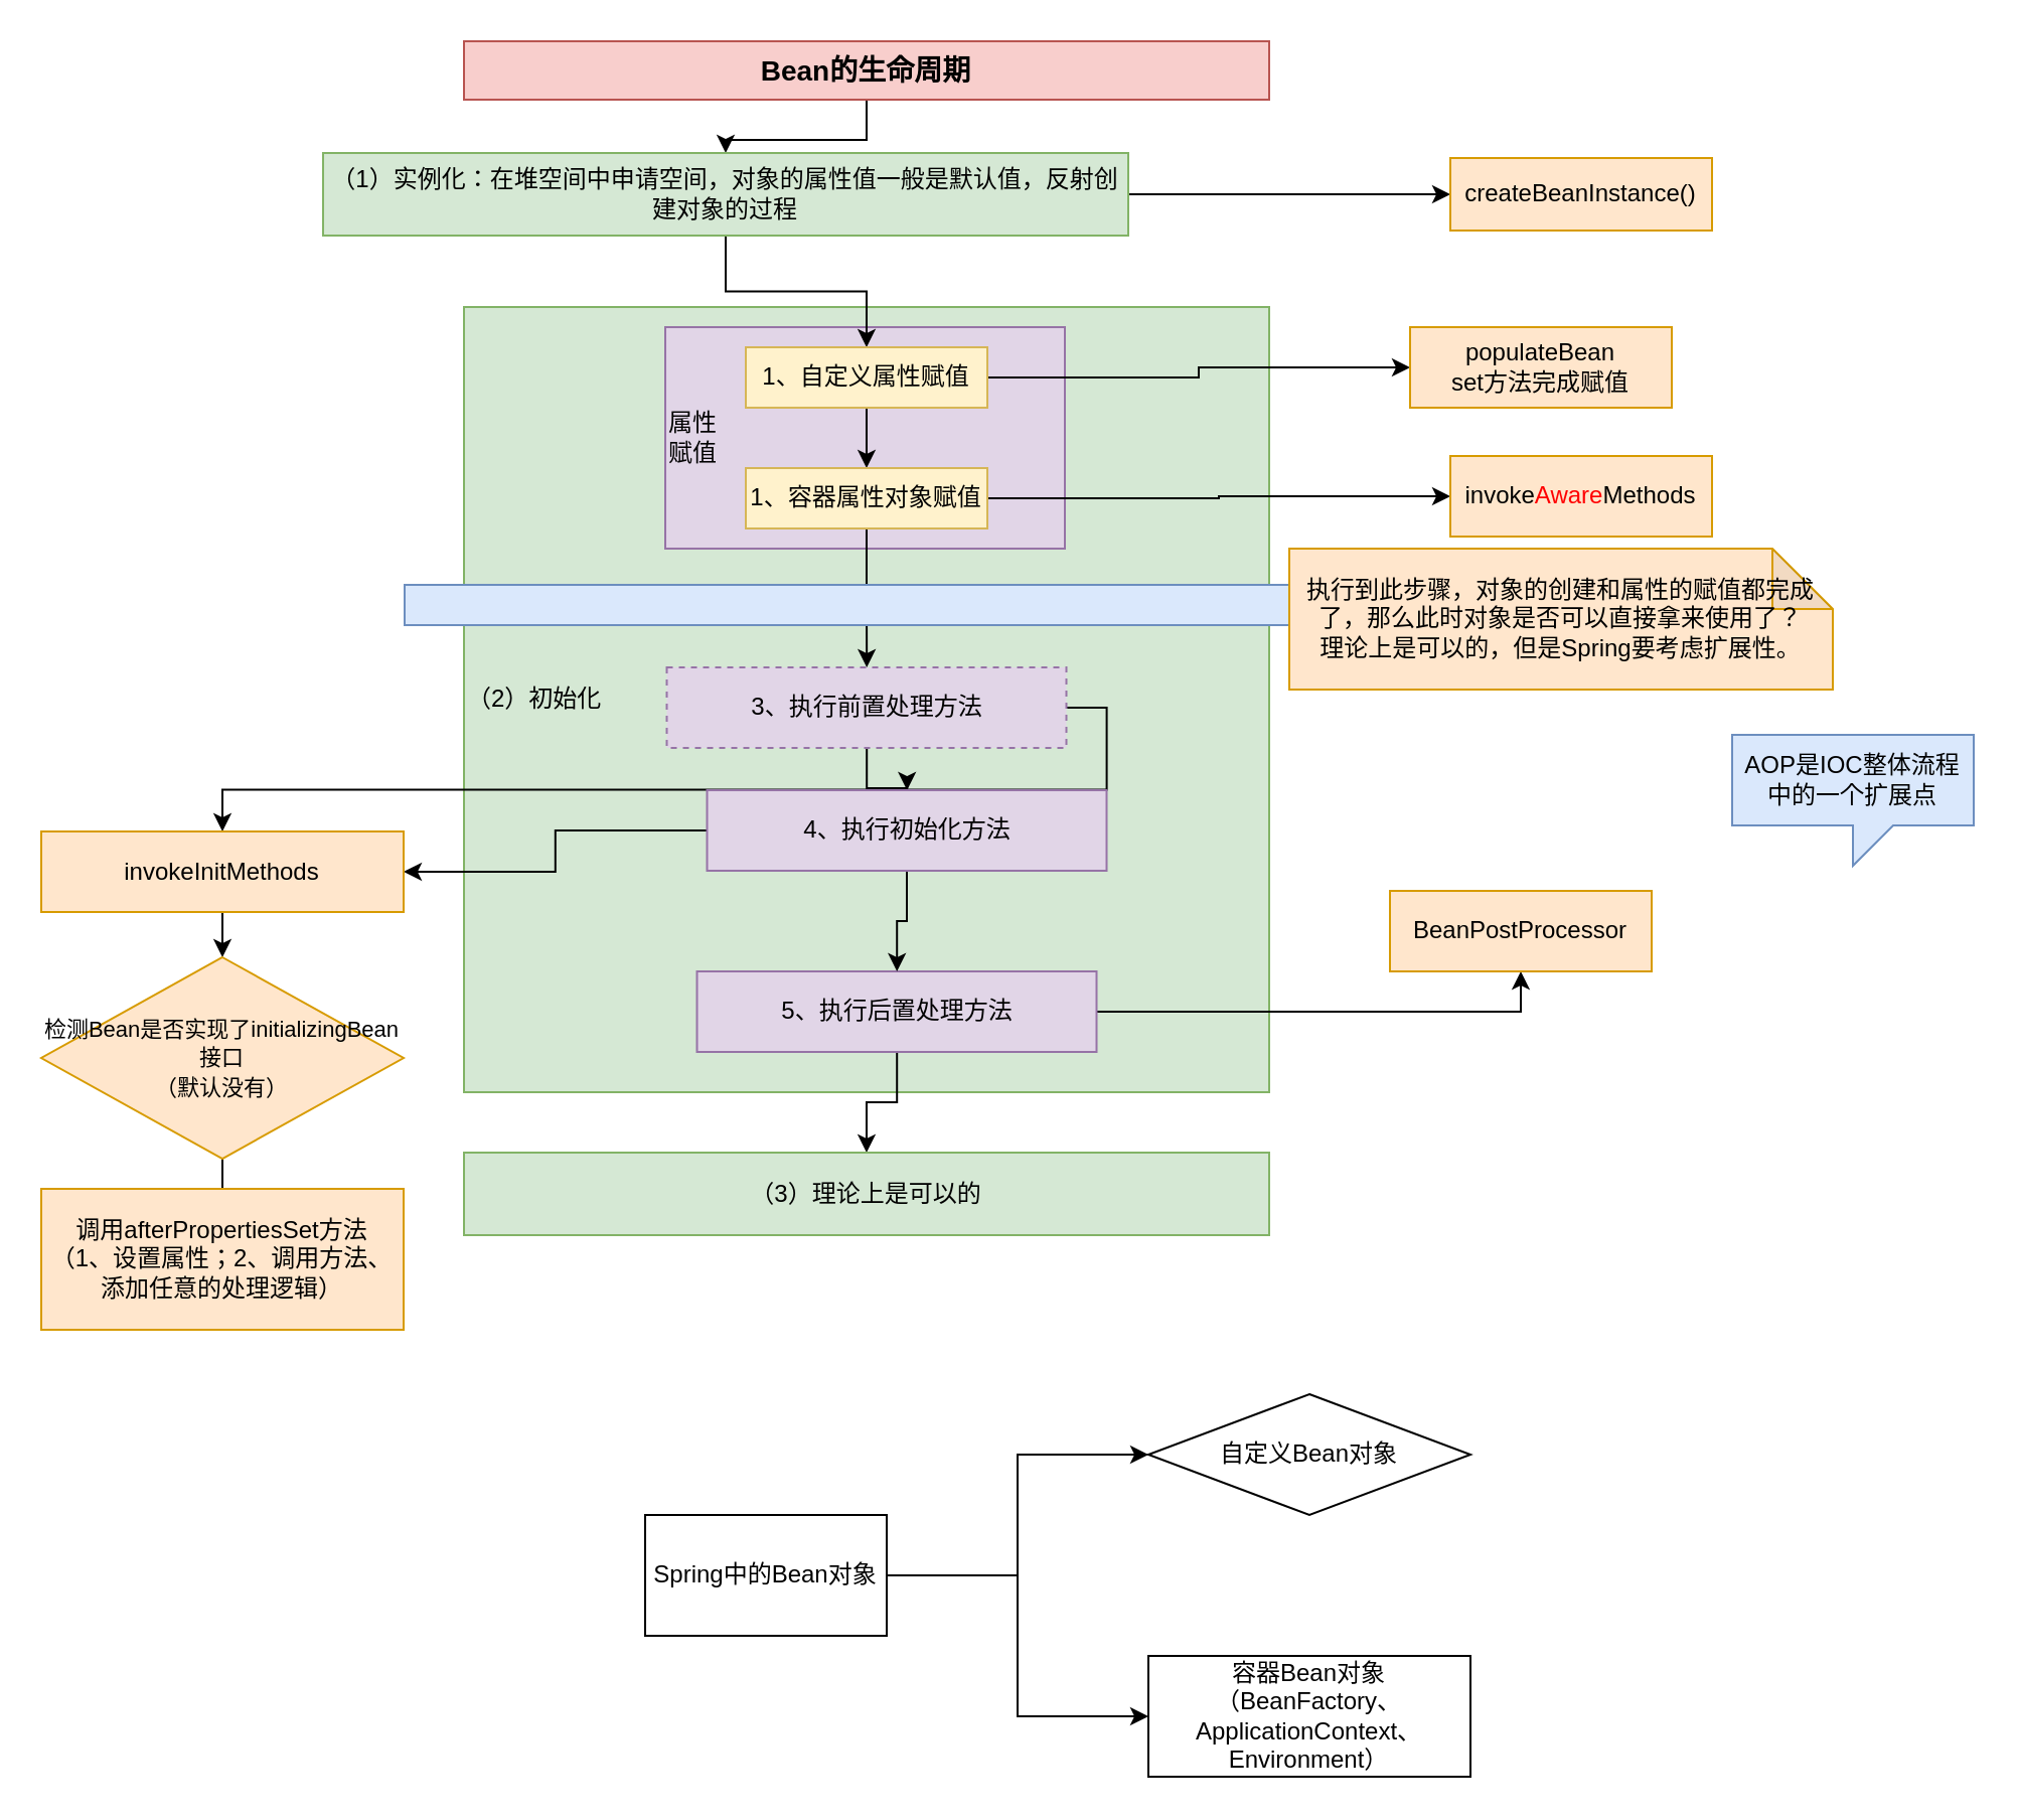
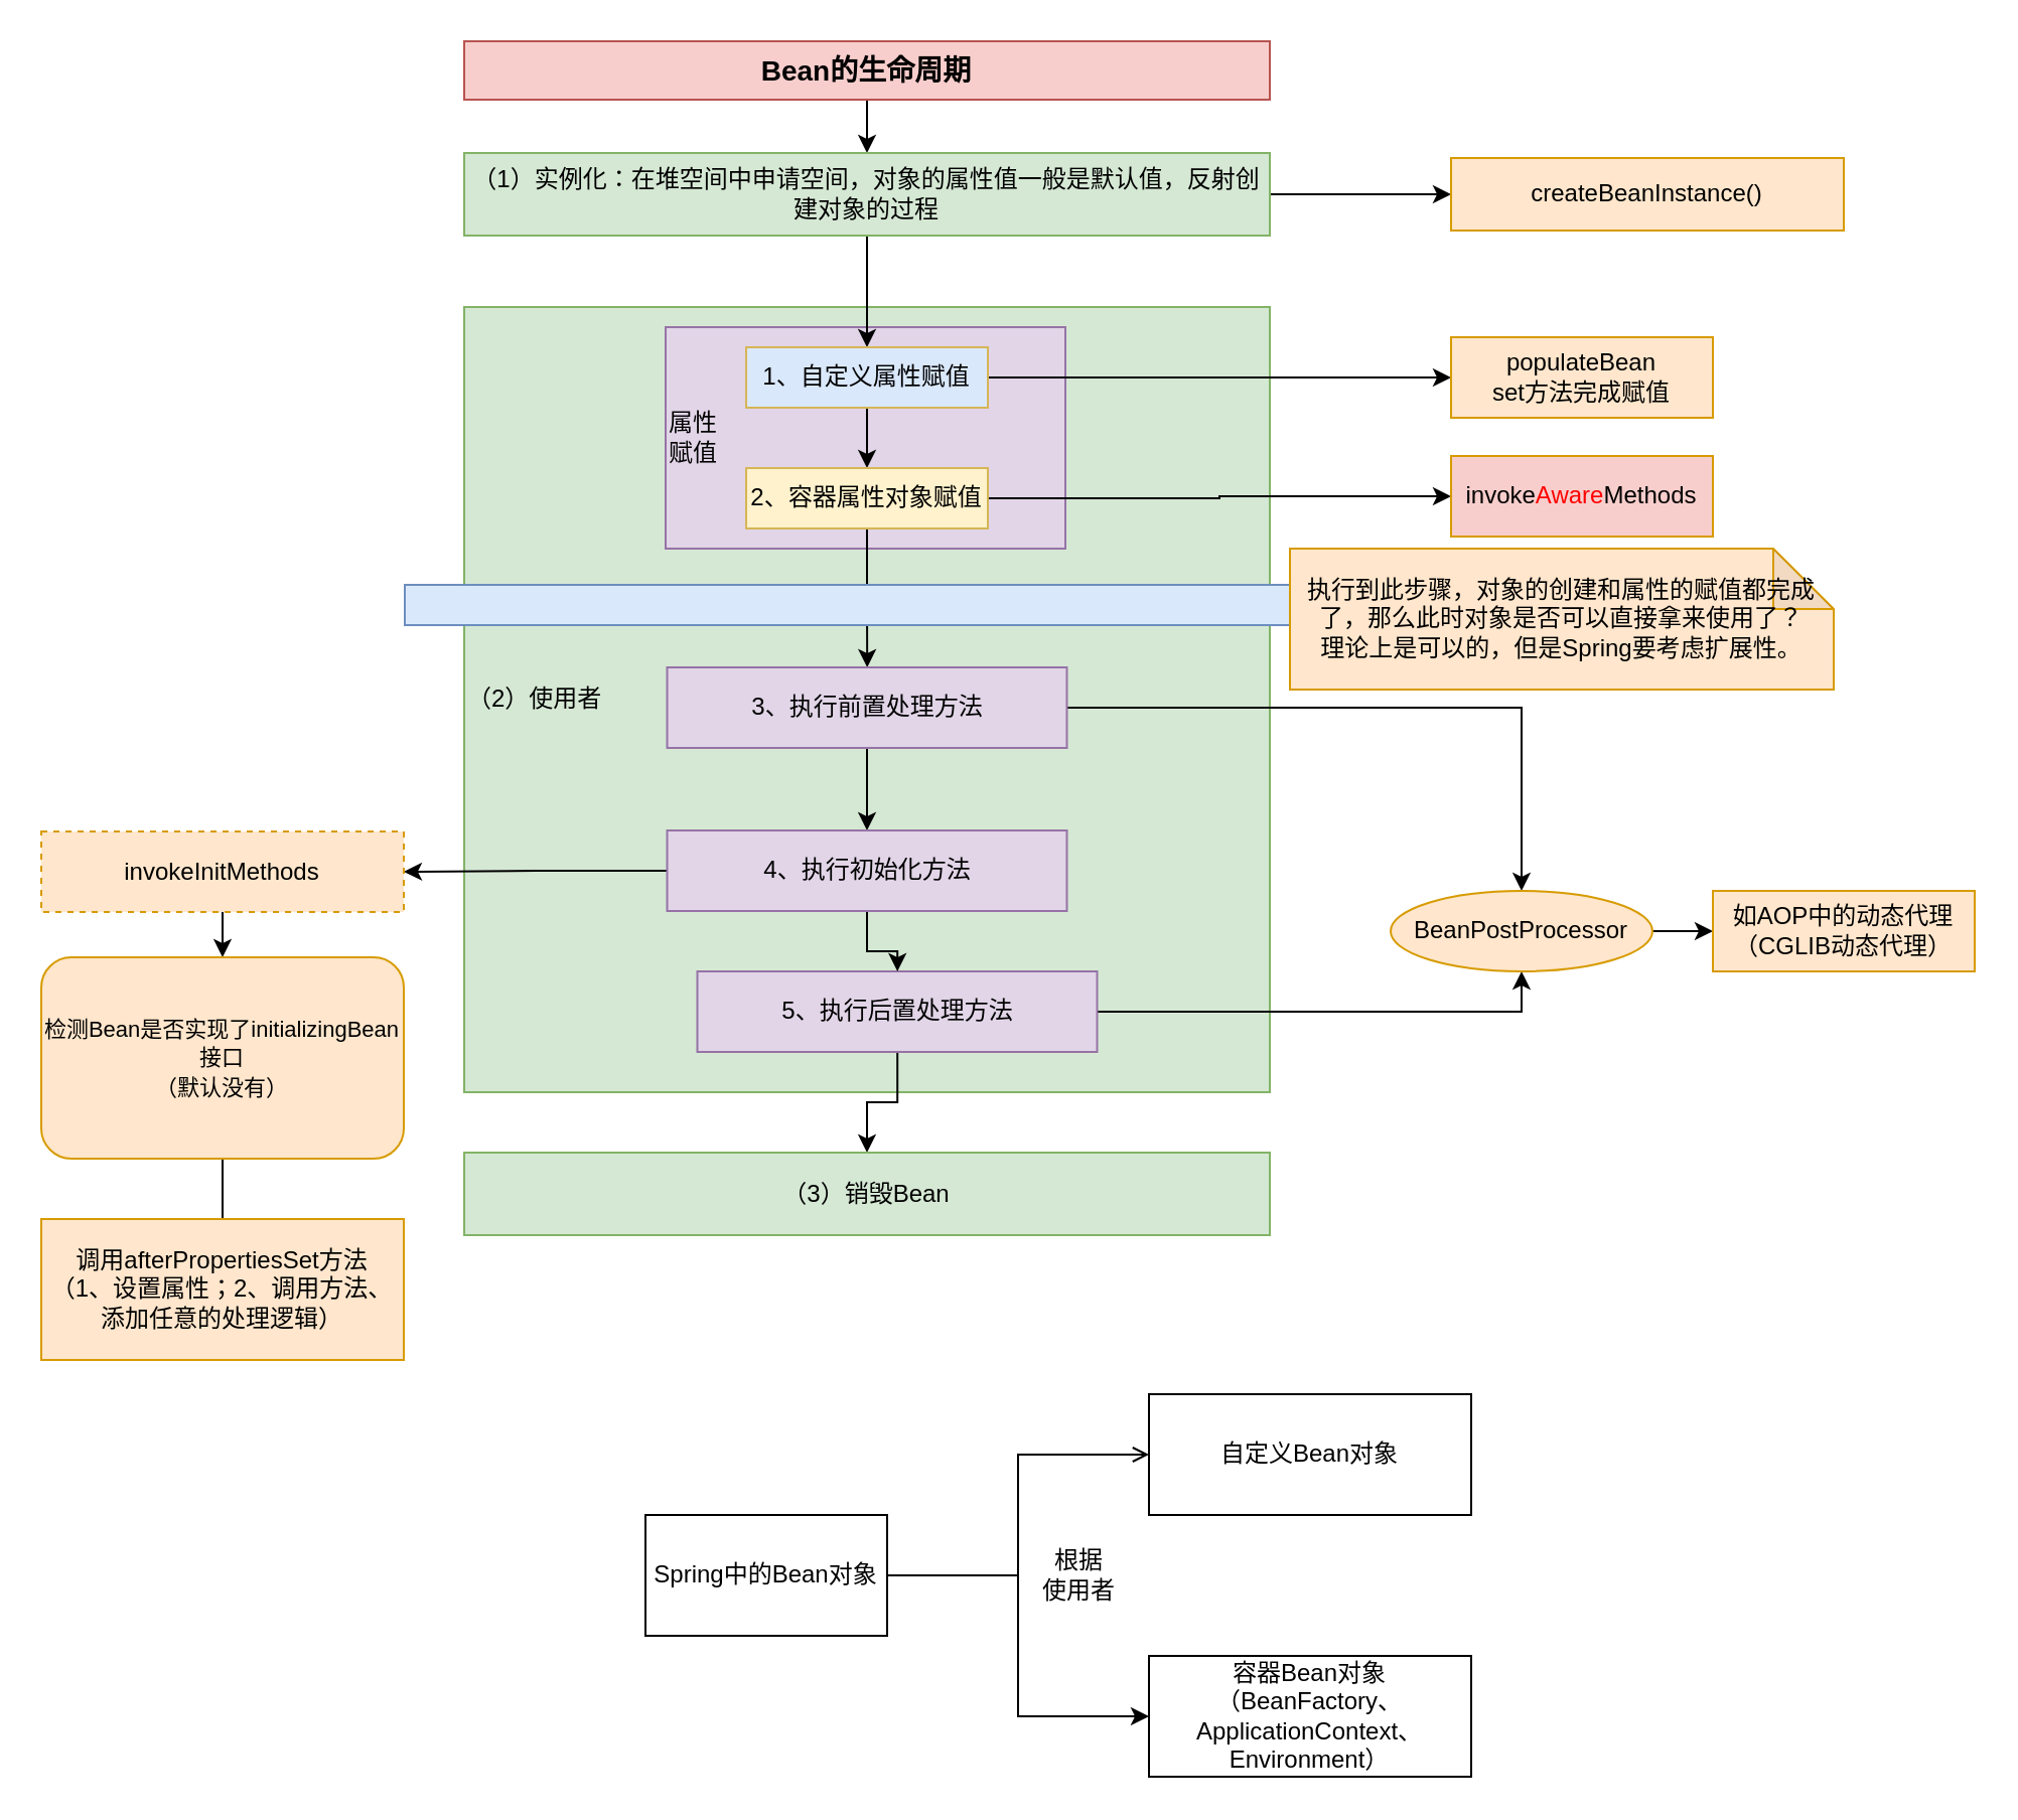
- <mxCell id="8" value="&lt;font style=&quot;font-size: 12px;&quot;&gt;（1）实例化：在堆空间中申请空间，对象的属性值一般是默认值，反射创建对象的过程&lt;/font&gt;" style="rounded=0;whiteSpace=wrap;html=1;fillColor=#d5e8d4;strokeColor=#82b366;" vertex="1" parent="1"><mxGeometry x="160" y="75.5" width="400" height="41" as="geometry" /></mxCell>
+ <mxCell id="8" value="&lt;font style=&quot;font-size: 12px;&quot;&gt;（1）实例化：在堆空间中申请空间，对象的属性值一般是默认值，反射创建对象的过程&lt;/font&gt;" style="rounded=0;whiteSpace=wrap;html=1;fillColor=#d5e8d4;strokeColor=#82b366;" vertex="1" parent="1"><mxGeometry x="230" y="75.5" width="400" height="41" as="geometry" /></mxCell>
- <mxCell id="9" value="createBeanInstance()" style="rounded=0;whiteSpace=wrap;html=1;fillColor=#ffe6cc;strokeColor=#d79b00;" vertex="1" parent="1"><mxGeometry x="720" y="78" width="130" height="36" as="geometry" /></mxCell>
+ <mxCell id="9" value="createBeanInstance()" style="rounded=0;whiteSpace=wrap;html=1;fillColor=#ffe6cc;strokeColor=#d79b00;" vertex="1" parent="1"><mxGeometry x="720" y="78" width="195" height="36" as="geometry" /></mxCell>
- <mxCell id="13" value="populateBean&lt;br&gt;set方法完成赋值" style="rounded=0;whiteSpace=wrap;html=1;fillColor=#ffe6cc;strokeColor=#d79b00;" vertex="1" parent="1"><mxGeometry x="700" y="162" width="130" height="40" as="geometry" /></mxCell>
+ <mxCell id="13" value="populateBean&lt;br&gt;set方法完成赋值" style="rounded=0;whiteSpace=wrap;html=1;fillColor=#ffe6cc;strokeColor=#d79b00;" vertex="1" parent="1"><mxGeometry x="720" y="167" width="130" height="40" as="geometry" /></mxCell>
- <mxCell id="12" value="1、自定义属性赋值" style="rounded=0;whiteSpace=wrap;html=1;fillColor=#fff2cc;strokeColor=#d6b656;" vertex="1" parent="1"><mxGeometry x="370" y="172" width="120" height="30" as="geometry" /></mxCell>
+ <mxCell id="12" value="1、自定义属性赋值" style="rounded=0;whiteSpace=wrap;html=1;fillColor=#dae8fc;strokeColor=#d6b656;" vertex="1" parent="1"><mxGeometry x="370" y="172" width="120" height="30" as="geometry" /></mxCell>
- <mxCell id="17" value="invoke&lt;font color=&quot;#ff0000&quot;&gt;Aware&lt;/font&gt;Methods" style="rounded=0;whiteSpace=wrap;html=1;fillColor=#ffe6cc;strokeColor=#d79b00;" vertex="1" parent="1"><mxGeometry x="720" y="226" width="130" height="40" as="geometry" /></mxCell>
+ <mxCell id="17" value="invoke&lt;font color=&quot;#ff0000&quot;&gt;Aware&lt;/font&gt;Methods" style="rounded=0;whiteSpace=wrap;html=1;fillColor=#f8cecc;strokeColor=#d79b00;" vertex="1" parent="1"><mxGeometry x="720" y="226" width="130" height="40" as="geometry" /></mxCell>
- <mxCell id="16" value="1、容器属性对象赋值" style="rounded=0;whiteSpace=wrap;html=1;fillColor=#fff2cc;strokeColor=#d6b656;" vertex="1" parent="1"><mxGeometry x="370" y="232" width="120" height="30" as="geometry" /></mxCell>
+ <mxCell id="16" value="2、容器属性对象赋值" style="rounded=0;whiteSpace=wrap;html=1;fillColor=#fff2cc;strokeColor=#d6b656;" vertex="1" parent="1"><mxGeometry x="370" y="232" width="120" height="30" as="geometry" /></mxCell>
- <mxCell id="2" value="&lt;font style=&quot;font-size: 12px;&quot;&gt;（2）初始化&lt;/font&gt;" style="rounded=0;whiteSpace=wrap;html=1;align=left;fillColor=#d5e8d4;strokeColor=#82b366;" vertex="1" parent="1"><mxGeometry x="230" y="152" width="400" height="390" as="geometry" /></mxCell>
+ <mxCell id="2" value="&lt;font style=&quot;font-size: 12px;&quot;&gt;（2）使用者&lt;/font&gt;" style="rounded=0;whiteSpace=wrap;html=1;align=left;fillColor=#d5e8d4;strokeColor=#82b366;" vertex="1" parent="1"><mxGeometry x="230" y="152" width="400" height="390" as="geometry" /></mxCell>
- <mxCell id="28" value="3、执行前置处理方法" style="rounded=0;whiteSpace=wrap;html=1;align=center;fillColor=#e1d5e7;strokeColor=#9673a6;dashed=1;" vertex="1" parent="1"><mxGeometry x="330.75" y="331" width="198.5" height="40" as="geometry" /></mxCell>
+ <mxCell id="28" value="3、执行前置处理方法" style="rounded=0;whiteSpace=wrap;html=1;align=center;fillColor=#e1d5e7;strokeColor=#9673a6;" vertex="1" parent="1"><mxGeometry x="330.75" y="331" width="198.5" height="40" as="geometry" /></mxCell>
- <mxCell id="26" style="edgeStyle=orthogonalEdgeStyle;rounded=0;orthogonalLoop=1;jettySize=auto;html=1;exitX=1;exitY=0.5;exitDx=0;exitDy=0;" edge="1" parent="1" source="28" target="40"><mxGeometry relative="1" as="geometry" /></mxCell>
+ <mxCell id="26" style="edgeStyle=orthogonalEdgeStyle;rounded=0;orthogonalLoop=1;jettySize=auto;html=1;exitX=1;exitY=0.5;exitDx=0;exitDy=0;entryX=0.5;entryY=0;entryDx=0;entryDy=0;" edge="1" parent="1" source="28" target="33"><mxGeometry relative="1" as="geometry" /></mxCell>
- <mxCell id="35" value="AOP是IOC整体流程中的一个扩展点" style="shape=callout;whiteSpace=wrap;html=1;perimeter=calloutPerimeter;base=20;size=20;position=0.5;fillColor=#dae8fc;strokeColor=#6c8ebf;" vertex="1" parent="1"><mxGeometry x="860" y="364.5" width="120" height="65" as="geometry" /></mxCell>
- <mxCell id="38" value="4、执行初始化方法" style="rounded=0;whiteSpace=wrap;html=1;align=center;fillColor=#e1d5e7;strokeColor=#9673a6;" vertex="1" parent="1"><mxGeometry x="350.75" y="392" width="198.5" height="40" as="geometry" /></mxCell>
+ <mxCell id="38" value="4、执行初始化方法" style="rounded=0;whiteSpace=wrap;html=1;align=center;fillColor=#e1d5e7;strokeColor=#9673a6;" vertex="1" parent="1"><mxGeometry x="330.75" y="412" width="198.5" height="40" as="geometry" /></mxCell>
- <mxCell id="40" value="invokeInitMethods" style="rounded=0;whiteSpace=wrap;html=1;fillColor=#ffe6cc;strokeColor=#d79b00;" vertex="1" parent="1"><mxGeometry x="20" y="412.5" width="180" height="40" as="geometry" /></mxCell>
+ <mxCell id="40" value="invokeInitMethods" style="rounded=0;whiteSpace=wrap;html=1;fillColor=#ffe6cc;strokeColor=#d79b00;dashed=1;" vertex="1" parent="1"><mxGeometry x="20" y="412.5" width="180" height="40" as="geometry" /></mxCell>
- <mxCell id="33" value="BeanPostProcessor" style="rounded=0;whiteSpace=wrap;html=1;fillColor=#ffe6cc;strokeColor=#d79b00;" vertex="1" parent="1"><mxGeometry x="690" y="442" width="130" height="40" as="geometry" /></mxCell>
+ <mxCell id="33" value="BeanPostProcessor" style="ellipse;whiteSpace=wrap;html=1;fillColor=#ffe6cc;strokeColor=#d79b00;" vertex="1" parent="1"><mxGeometry x="690" y="442" width="130" height="40" as="geometry" /></mxCell>
+ <mxCell id="32" style="edgeStyle=orthogonalEdgeStyle;rounded=0;orthogonalLoop=1;jettySize=auto;html=1;exitX=1;exitY=0.5;exitDx=0;exitDy=0;entryX=0;entryY=0.5;entryDx=0;entryDy=0;" edge="1" parent="1" source="33" target="34"><mxGeometry relative="1" as="geometry" /></mxCell>
+ <mxCell id="34" value="如AOP中的动态代理（CGLIB动态代理）" style="rounded=0;whiteSpace=wrap;html=1;fillColor=#ffe6cc;strokeColor=#d79b00;" vertex="1" parent="1"><mxGeometry x="850" y="442" width="130" height="40" as="geometry" /></mxCell>
- <mxCell id="42" value="&lt;font style=&quot;font-size: 11px;&quot;&gt;检测Bean是否实现了initializingBean接口&lt;br&gt;（默认没有）&lt;/font&gt;" style="rhombus;whiteSpace=wrap;html=1;fillColor=#ffe6cc;strokeColor=#d79b00;" vertex="1" parent="1"><mxGeometry x="20" y="475" width="180" height="100" as="geometry" /></mxCell>
+ <mxCell id="42" value="&lt;font style=&quot;font-size: 11px;&quot;&gt;检测Bean是否实现了initializingBean接口&lt;br&gt;（默认没有）&lt;/font&gt;" style="whiteSpace=wrap;html=1;fillColor=#ffe6cc;strokeColor=#d79b00;rounded=1;" vertex="1" parent="1"><mxGeometry x="20" y="475" width="180" height="100" as="geometry" /></mxCell>
- <mxCell id="44" value="（3）理论上是可以的" style="rounded=0;whiteSpace=wrap;html=1;fillColor=#d5e8d4;strokeColor=#82b366;" vertex="1" parent="1"><mxGeometry x="230" y="572" width="400" height="41" as="geometry" /></mxCell>
+ <mxCell id="44" value="（3）销毁Bean" style="rounded=0;whiteSpace=wrap;html=1;fillColor=#d5e8d4;strokeColor=#82b366;" vertex="1" parent="1"><mxGeometry x="230" y="572" width="400" height="41" as="geometry" /></mxCell>
- <mxCell id="43" value="调用afterPropertiesSet方法&lt;br&gt;（1、设置属性；2、调用方法、添加任意的处理逻辑）" style="rounded=0;whiteSpace=wrap;html=1;fillColor=#ffe6cc;strokeColor=#d79b00;" vertex="1" parent="1"><mxGeometry x="20" y="590" width="180" height="70" as="geometry" /></mxCell>
+ <mxCell id="43" value="调用afterPropertiesSet方法&lt;br&gt;（1、设置属性；2、调用方法、添加任意的处理逻辑）" style="rounded=0;whiteSpace=wrap;html=1;fillColor=#ffe6cc;strokeColor=#d79b00;" vertex="1" parent="1"><mxGeometry x="20" y="605" width="180" height="70" as="geometry" /></mxCell>
- <mxCell id="18" style="edgeStyle=orthogonalEdgeStyle;rounded=0;orthogonalLoop=1;jettySize=auto;html=1;exitX=1;exitY=0.5;exitDx=0;exitDy=0;" edge="1" parent="1" source="20" target="21"><mxGeometry relative="1" as="geometry" /></mxCell>
+ <mxCell id="18" style="edgeStyle=orthogonalEdgeStyle;rounded=0;orthogonalLoop=1;jettySize=auto;html=1;exitX=1;exitY=0.5;exitDx=0;exitDy=0;endArrow=open;" edge="1" parent="1" source="20" target="21"><mxGeometry relative="1" as="geometry" /></mxCell>
- <mxCell id="21" value="自定义Bean对象" style="rhombus;whiteSpace=wrap;html=1;" vertex="1" parent="1"><mxGeometry x="570" y="692" width="160" height="60" as="geometry" /></mxCell>
+ <mxCell id="21" value="自定义Bean对象" style="rounded=0;whiteSpace=wrap;html=1;" vertex="1" parent="1"><mxGeometry x="570" y="692" width="160" height="60" as="geometry" /></mxCell>
+ <mxCell id="23" value="根据&lt;br&gt;使用者" style="text;html=1;align=center;verticalAlign=middle;resizable=0;points=[];autosize=1;strokeColor=none;fillColor=none;" vertex="1" parent="1"><mxGeometry x="505" y="762" width="60" height="40" as="geometry" /></mxCell>
